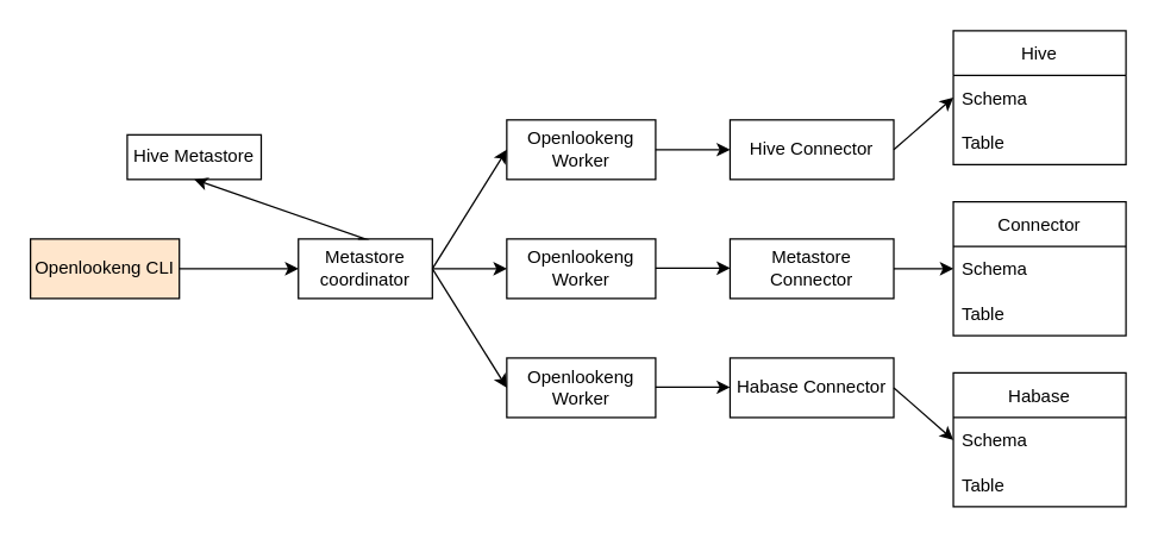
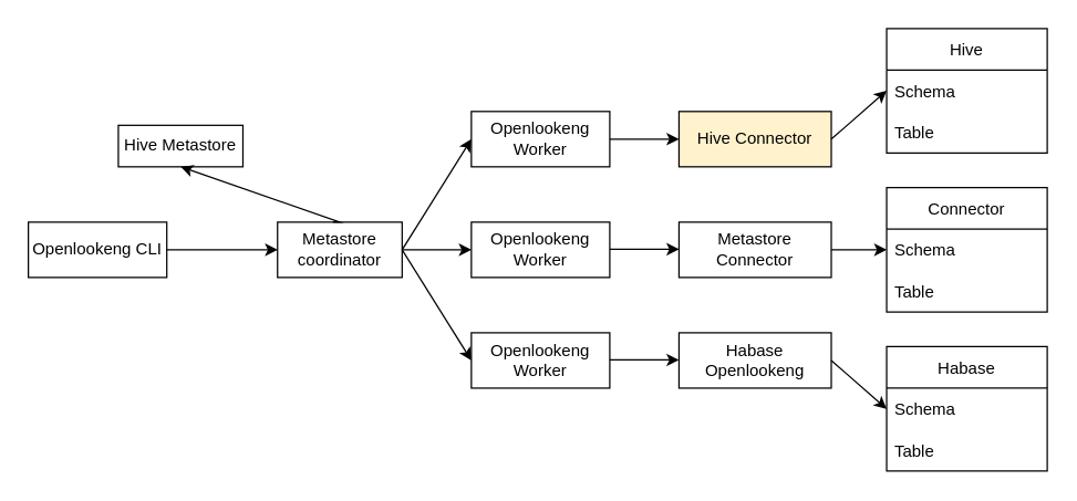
- <mxCell id="14" value="Hive Connector" style="rounded=0;whiteSpace=wrap;html=1;" vertex="1" parent="1"><mxGeometry x="490" y="80" width="110" height="40" as="geometry" /></mxCell>
+ <mxCell id="14" value="Hive Connector" style="rounded=0;whiteSpace=wrap;html=1;fillColor=#fff2cc;" vertex="1" parent="1"><mxGeometry x="490" y="80" width="110" height="40" as="geometry" /></mxCell>
- <mxCell id="2" value="Openlookeng CLI" style="rounded=0;whiteSpace=wrap;html=1;fillColor=#ffe6cc;" vertex="1" parent="1"><mxGeometry x="20" y="160" width="100" height="40" as="geometry" /></mxCell>
+ <mxCell id="2" value="Openlookeng CLI" style="rounded=0;whiteSpace=wrap;html=1;" vertex="1" parent="1"><mxGeometry x="20" y="160" width="100" height="40" as="geometry" /></mxCell>
- <mxCell id="15" value="Habase Connector" style="rounded=0;whiteSpace=wrap;html=1;" vertex="1" parent="1"><mxGeometry x="490" y="240" width="110" height="40" as="geometry" /></mxCell>
+ <mxCell id="15" value="Habase Openlookeng" style="rounded=0;whiteSpace=wrap;html=1;" vertex="1" parent="1"><mxGeometry x="490" y="240" width="110" height="40" as="geometry" /></mxCell>
